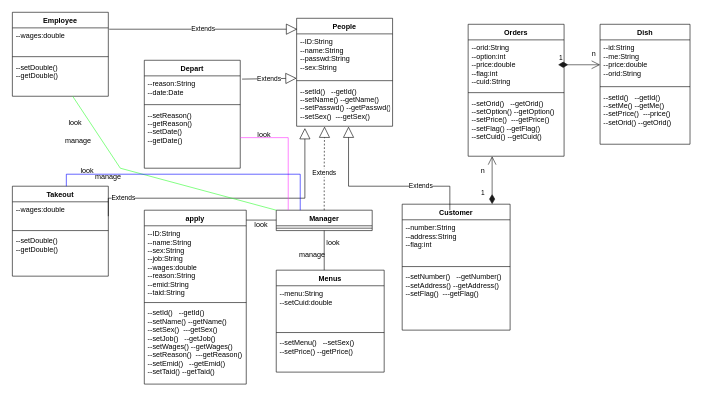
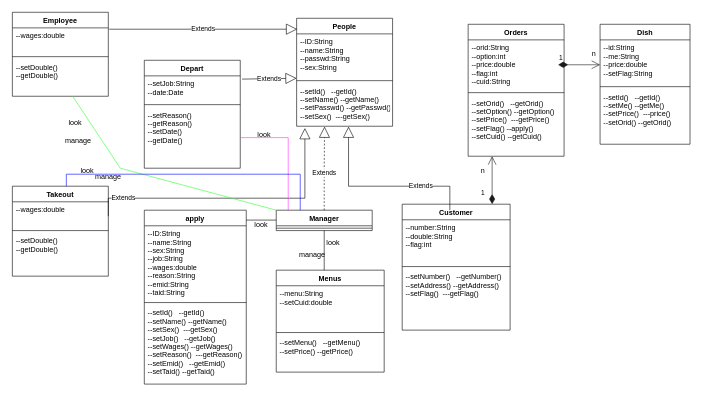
- <mxCell id="39" value="--id:String&#10;--me:String&#10;--price:double&#10;--orid:String" style="text;strokeColor=none;fillColor=none;align=left;verticalAlign=top;spacingLeft=4;spacingRight=4;overflow=hidden;rotatable=0;points=[[0,0.5],[1,0.5]];portConstraint=eastwest;" vertex="1" parent="38"><mxGeometry y="26" width="150" height="74" as="geometry" /></mxCell>
+ <mxCell id="39" value="--id:String&#10;--me:String&#10;--price:double&#10;--setFlag:String" style="text;strokeColor=none;fillColor=none;align=left;verticalAlign=top;spacingLeft=4;spacingRight=4;overflow=hidden;rotatable=0;points=[[0,0.5],[1,0.5]];portConstraint=eastwest;" vertex="1" parent="38"><mxGeometry y="26" width="150" height="74" as="geometry" /></mxCell>
- <mxCell id="18" value="--reason:String&#10;--date:Date" style="text;strokeColor=none;fillColor=none;align=left;verticalAlign=top;spacingLeft=4;spacingRight=4;overflow=hidden;rotatable=0;points=[[0,0.5],[1,0.5]];portConstraint=eastwest;" vertex="1" parent="17"><mxGeometry y="26" width="160" height="44" as="geometry" /></mxCell>
+ <mxCell id="18" value="--setJob:String&#10;--date:Date" style="text;strokeColor=none;fillColor=none;align=left;verticalAlign=top;spacingLeft=4;spacingRight=4;overflow=hidden;rotatable=0;points=[[0,0.5],[1,0.5]];portConstraint=eastwest;" vertex="1" parent="17"><mxGeometry y="26" width="160" height="44" as="geometry" /></mxCell>
- <mxCell id="37" value="--setOrid()   --getOrid()&#10;--setOption() --getOption()&#10;--setPrice()  ---getPrice()&#10;--setFlag() --getFlag()&#10;--setCuid() --getCuid()" style="text;strokeColor=none;fillColor=none;align=left;verticalAlign=top;spacingLeft=4;spacingRight=4;overflow=hidden;rotatable=0;points=[[0,0.5],[1,0.5]];portConstraint=eastwest;" vertex="1" parent="33"><mxGeometry y="118" width="160" height="102" as="geometry" /></mxCell>
+ <mxCell id="37" value="--setOrid()   --getOrid()&#10;--setOption() --getOption()&#10;--setPrice()  ---getPrice()&#10;--setFlag() --apply()&#10;--setCuid() --getCuid()" style="text;strokeColor=none;fillColor=none;align=left;verticalAlign=top;spacingLeft=4;spacingRight=4;overflow=hidden;rotatable=0;points=[[0,0.5],[1,0.5]];portConstraint=eastwest;" vertex="1" parent="33"><mxGeometry y="118" width="160" height="102" as="geometry" /></mxCell>
- <mxCell id="25" value="--number:String&#10;--address:String&#10;--flag:int" style="text;strokeColor=none;fillColor=none;align=left;verticalAlign=top;spacingLeft=4;spacingRight=4;overflow=hidden;rotatable=0;points=[[0,0.5],[1,0.5]];portConstraint=eastwest;" vertex="1" parent="24"><mxGeometry y="26" width="180" height="74" as="geometry" /></mxCell>
+ <mxCell id="25" value="--number:String&#10;--double:String&#10;--flag:int" style="text;strokeColor=none;fillColor=none;align=left;verticalAlign=top;spacingLeft=4;spacingRight=4;overflow=hidden;rotatable=0;points=[[0,0.5],[1,0.5]];portConstraint=eastwest;" vertex="1" parent="24"><mxGeometry y="26" width="180" height="74" as="geometry" /></mxCell>
- <mxCell id="45" value="--setMenu()   --setSex()&#10;--setPrice() --getPrice()" style="text;strokeColor=none;fillColor=none;align=left;verticalAlign=top;spacingLeft=4;spacingRight=4;overflow=hidden;rotatable=0;points=[[0,0.5],[1,0.5]];portConstraint=eastwest;" vertex="1" parent="42"><mxGeometry y="108" width="180" height="62" as="geometry" /></mxCell>
+ <mxCell id="45" value="--setMenu()   --getMenu()&#10;--setPrice() --getPrice()" style="text;strokeColor=none;fillColor=none;align=left;verticalAlign=top;spacingLeft=4;spacingRight=4;overflow=hidden;rotatable=0;points=[[0,0.5],[1,0.5]];portConstraint=eastwest;" vertex="1" parent="42"><mxGeometry y="108" width="180" height="62" as="geometry" /></mxCell>
